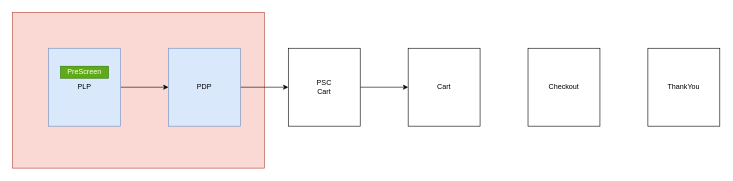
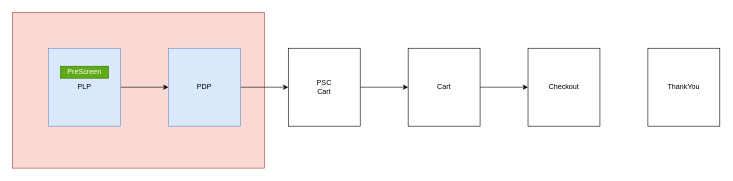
+ <mxCell id="9" value="" style="edgeStyle=orthogonalEdgeStyle;rounded=0;orthogonalLoop=1;jettySize=auto;html=1;" edge="1" parent="1" source="10" target="11"><mxGeometry relative="1" as="geometry" /></mxCell>
